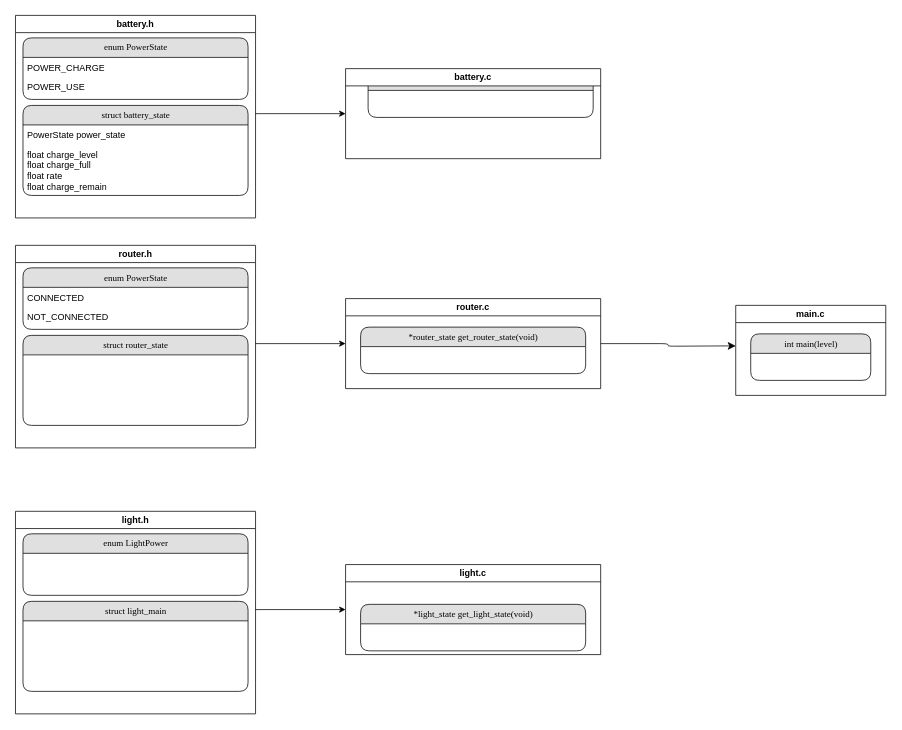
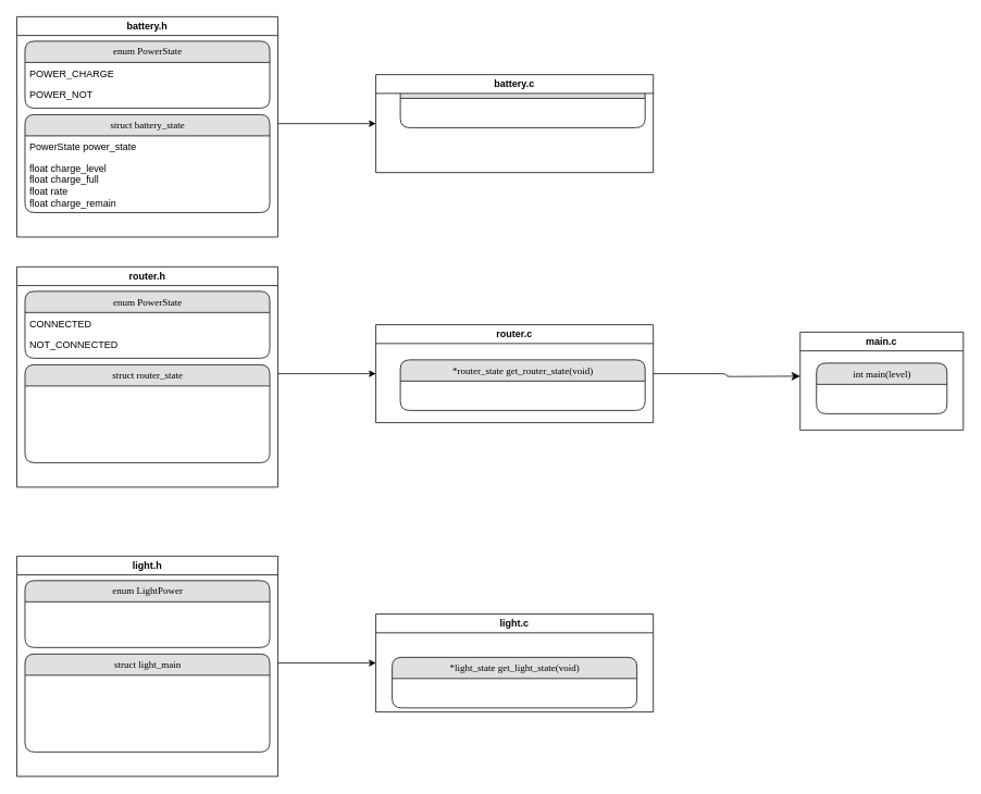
- <mxCell id="10" value="POWER_USE" style="text;html=1;strokeColor=none;fillColor=none;spacingLeft=4;spacingRight=4;whiteSpace=wrap;overflow=hidden;rotatable=0;points=[[0,0.5],[1,0.5]];portConstraint=eastwest;" vertex="1" parent="8"><mxGeometry y="52" width="300" height="26" as="geometry" /></mxCell>
+ <mxCell id="10" value="POWER_NOT" style="text;html=1;strokeColor=none;fillColor=none;spacingLeft=4;spacingRight=4;whiteSpace=wrap;overflow=hidden;rotatable=0;points=[[0,0.5],[1,0.5]];portConstraint=eastwest;" vertex="1" parent="8"><mxGeometry y="52" width="300" height="26" as="geometry" /></mxCell>
- <mxCell id="15" value="*router_state get_router_state(void)" style="swimlane;html=1;fontStyle=0;childLayout=stackLayout;horizontal=1;startSize=26;fillColor=#e0e0e0;horizontalStack=0;resizeParent=1;resizeLast=0;collapsible=1;marginBottom=0;swimlaneFillColor=#ffffff;align=center;rounded=1;shadow=0;comic=0;labelBackgroundColor=none;strokeWidth=1;fontFamily=Verdana;fontSize=12" vertex="1" parent="1"><mxGeometry x="480" y="435.5" width="300" height="62" as="geometry" /></mxCell>
+ <mxCell id="15" value="*router_state get_router_state(void)" style="swimlane;html=1;fontStyle=0;childLayout=stackLayout;horizontal=1;startSize=26;fillColor=#e0e0e0;horizontalStack=0;resizeParent=1;resizeLast=0;collapsible=1;marginBottom=0;swimlaneFillColor=#ffffff;align=center;rounded=1;shadow=0;comic=0;labelBackgroundColor=none;strokeWidth=1;fontFamily=Verdana;fontSize=12" vertex="1" parent="1"><mxGeometry x="490" y="440.5" width="300" height="62" as="geometry" /></mxCell>
